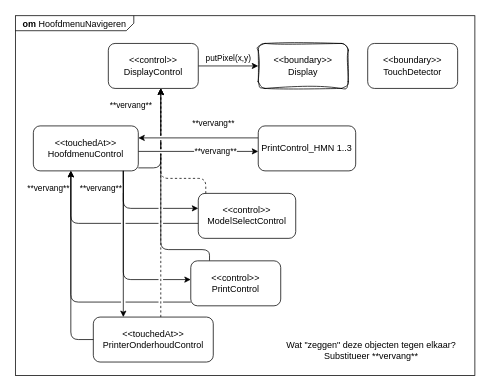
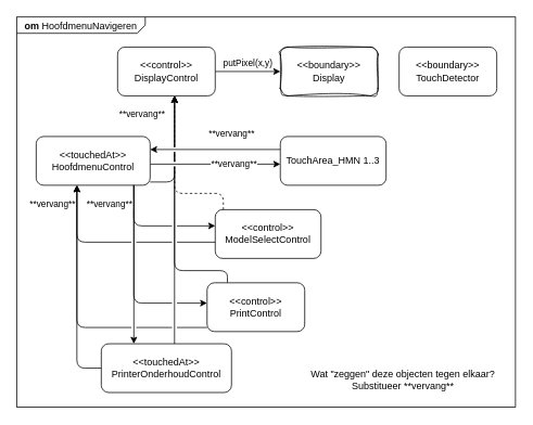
- <mxCell id="12" value="PrintControl_HMN 1..3" style="rounded=1;whiteSpace=wrap;html=1;" vertex="1" parent="1"><mxGeometry x="344" y="167" width="130" height="60" as="geometry" /></mxCell>
+ <mxCell id="12" value="TouchArea_HMN 1..3" style="rounded=1;whiteSpace=wrap;html=1;" vertex="1" parent="1"><mxGeometry x="344" y="167" width="130" height="60" as="geometry" /></mxCell>
- <mxCell id="5" style="edgeStyle=orthogonalEdgeStyle;rounded=1;orthogonalLoop=1;jettySize=auto;html=1;jumpStyle=gap;dashed=1;" edge="1" parent="1" source="16" target="9"><mxGeometry relative="1" as="geometry"><Array as="points"><mxPoint x="214" y="177" /><mxPoint x="214" y="177" /></Array></mxGeometry></mxCell>
+ <mxCell id="5" style="edgeStyle=orthogonalEdgeStyle;rounded=1;orthogonalLoop=1;jettySize=auto;html=1;jumpStyle=gap;" edge="1" parent="1" source="16" target="9"><mxGeometry relative="1" as="geometry"><Array as="points"><mxPoint x="214" y="177" /><mxPoint x="214" y="177" /></Array></mxGeometry></mxCell>
